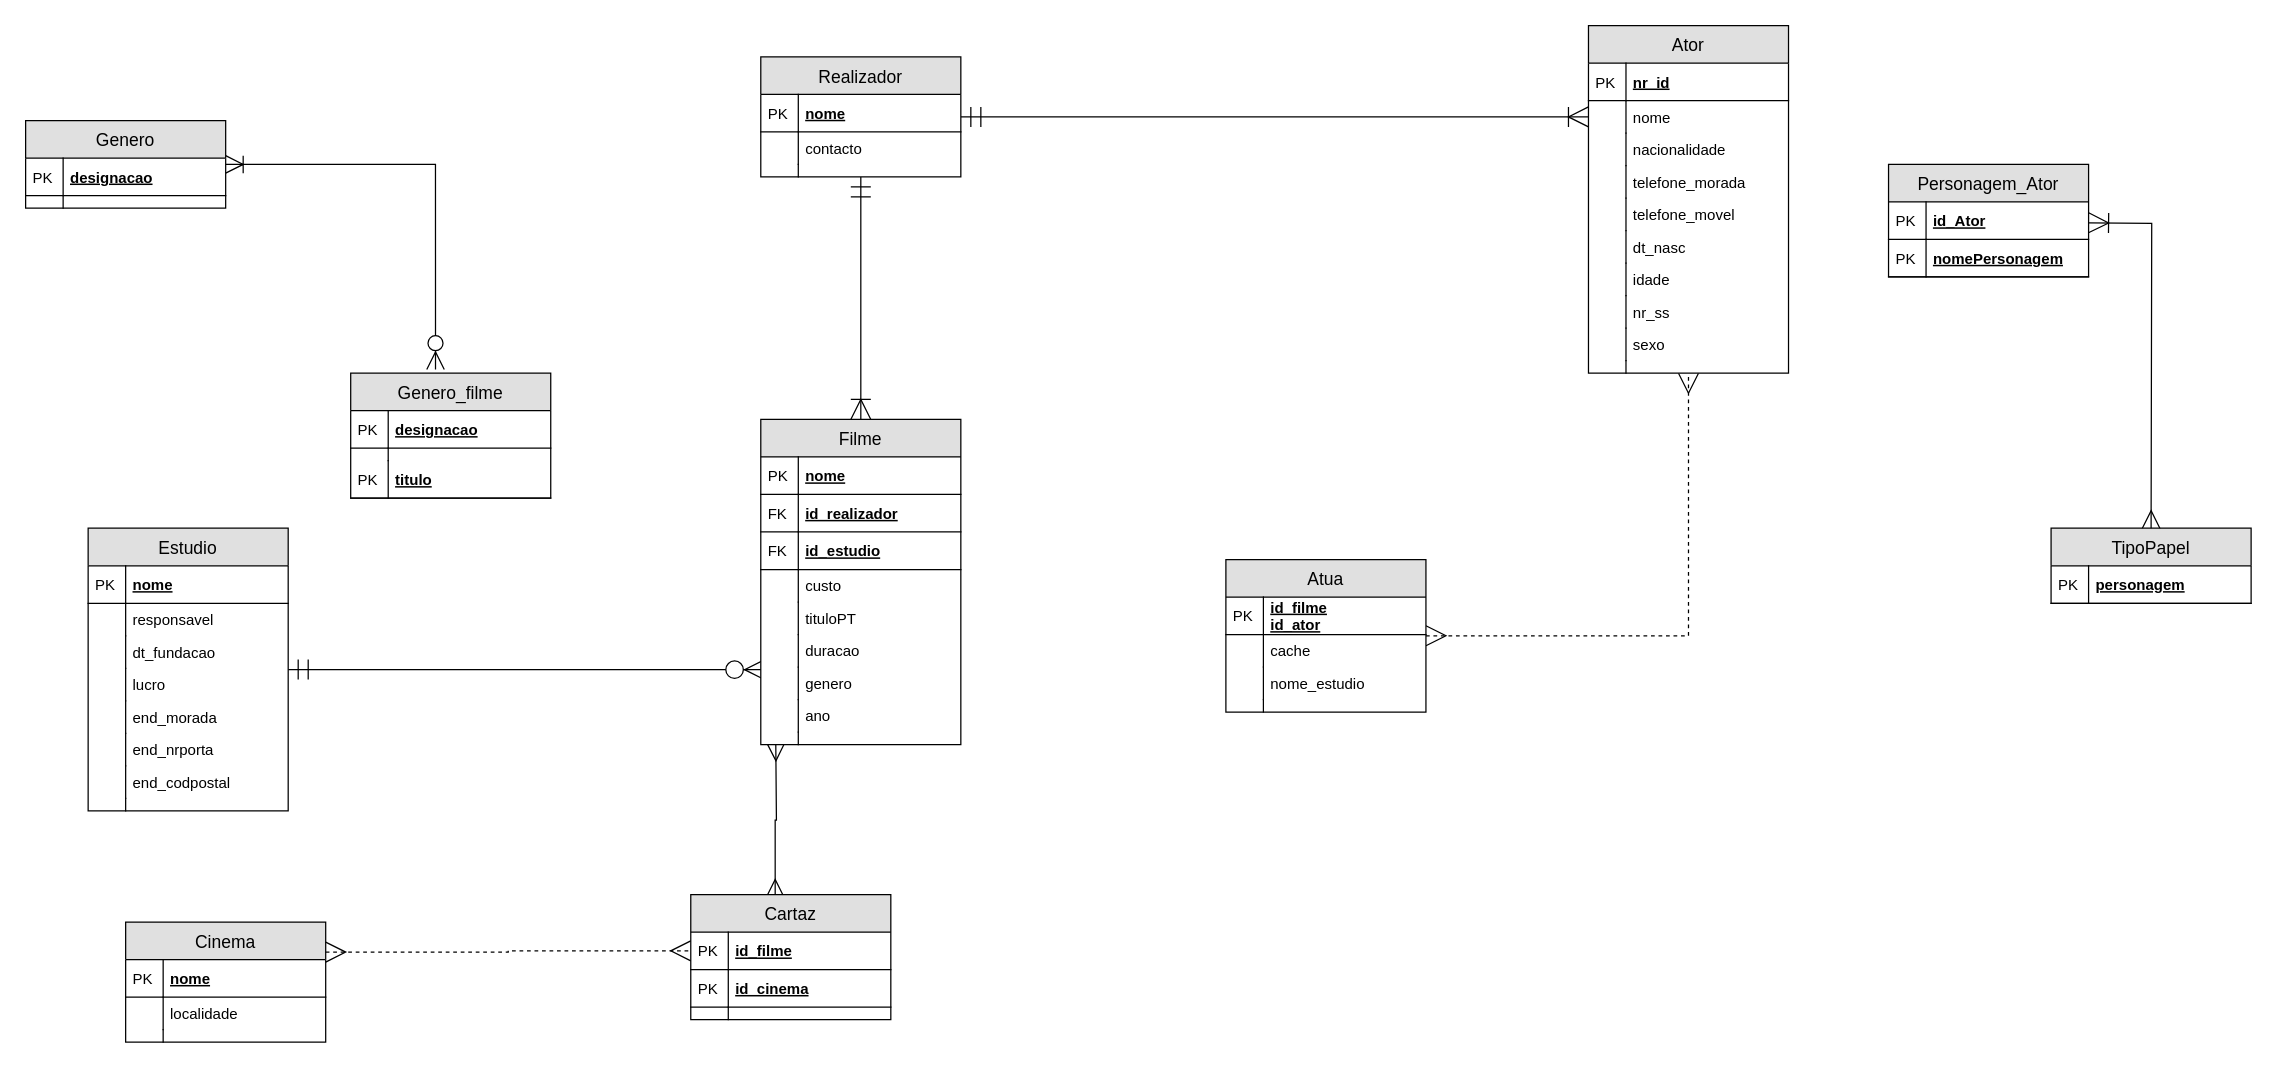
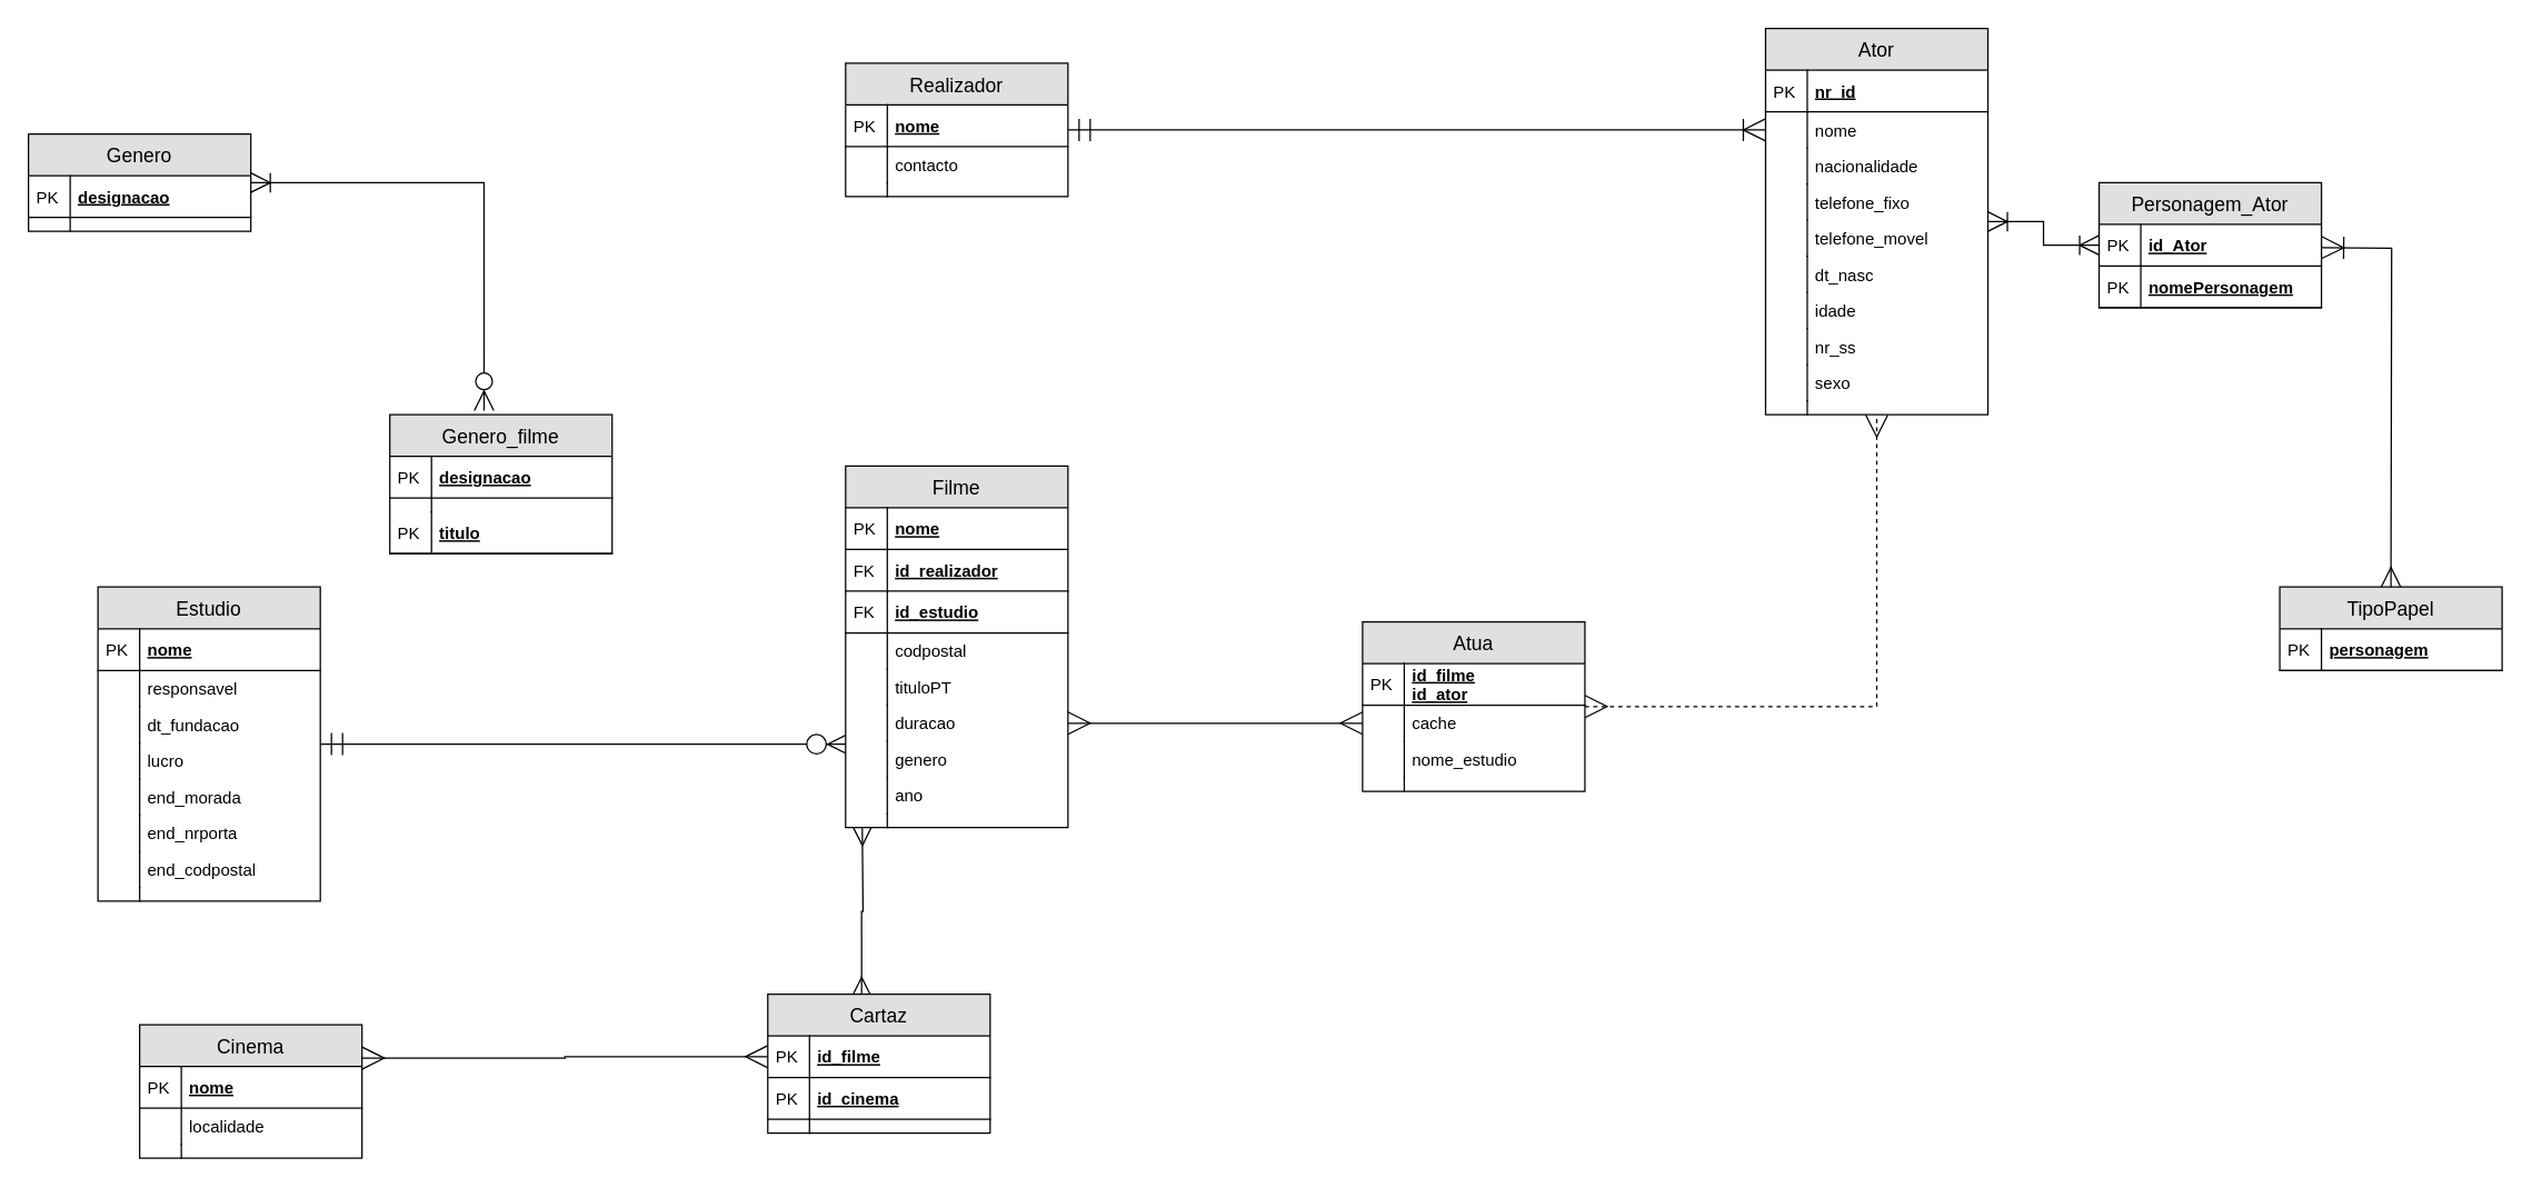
- <mxCell id="49" value="telefone_morada" style="shape=partialRectangle;top=0;left=0;right=0;bottom=0;align=left;verticalAlign=top;fillColor=none;spacingLeft=34;spacingRight=4;overflow=hidden;rotatable=0;points=[[0,0.5],[1,0.5]];portConstraint=eastwest;dropTarget=0;fontSize=12;" parent="42" vertex="1"><mxGeometry y="112" width="160" height="26" as="geometry" /></mxCell>
+ <mxCell id="49" value="telefone_fixo" style="shape=partialRectangle;top=0;left=0;right=0;bottom=0;align=left;verticalAlign=top;fillColor=none;spacingLeft=34;spacingRight=4;overflow=hidden;rotatable=0;points=[[0,0.5],[1,0.5]];portConstraint=eastwest;dropTarget=0;fontSize=12;" parent="42" vertex="1"><mxGeometry y="112" width="160" height="26" as="geometry" /></mxCell>
+ <mxCell id="41" value="" style="edgeStyle=orthogonalEdgeStyle;rounded=0;orthogonalLoop=1;jettySize=auto;html=1;startArrow=ERoneToMany;startFill=0;startSize=12;endArrow=ERoneToMany;endFill=0;endSize=12;" parent="1" source="42" target="63" edge="1"><mxGeometry relative="1" as="geometry" /></mxCell>
- <mxCell id="81" value="" style="edgeStyle=orthogonalEdgeStyle;rounded=0;orthogonalLoop=1;jettySize=auto;html=1;entryX=0.5;entryY=0;entryDx=0;entryDy=0;endArrow=ERoneToMany;endFill=0;startArrow=ERmandOne;startFill=0;endSize=14;startSize=14;" parent="1" source="83" target="21" edge="1"><mxGeometry relative="1" as="geometry"><mxPoint x="690" y="281" as="targetPoint" /></mxGeometry></mxCell>
- <mxCell id="28" value="custo" style="shape=partialRectangle;top=0;left=0;right=0;bottom=0;align=left;verticalAlign=top;fillColor=none;spacingLeft=34;spacingRight=4;overflow=hidden;rotatable=0;points=[[0,0.5],[1,0.5]];portConstraint=eastwest;dropTarget=0;fontSize=12;" parent="21" vertex="1"><mxGeometry y="120" width="160" height="26" as="geometry" /></mxCell>
+ <mxCell id="28" value="codpostal" style="shape=partialRectangle;top=0;left=0;right=0;bottom=0;align=left;verticalAlign=top;fillColor=none;spacingLeft=34;spacingRight=4;overflow=hidden;rotatable=0;points=[[0,0.5],[1,0.5]];portConstraint=eastwest;dropTarget=0;fontSize=12;" parent="21" vertex="1"><mxGeometry y="120" width="160" height="26" as="geometry" /></mxCell>
+ <mxCell id="71" value="" style="edgeStyle=orthogonalEdgeStyle;rounded=0;orthogonalLoop=1;jettySize=auto;html=1;exitX=1;exitY=0.5;exitDx=0;exitDy=0;entryX=0;entryY=0.5;entryDx=0;entryDy=0;endArrow=ERmany;endFill=0;startArrow=ERmany;startFill=0;endSize=14;startSize=14;" parent="1" source="32" target="75" edge="1"><mxGeometry relative="1" as="geometry"><mxPoint x="920" y="691.5" as="sourcePoint" /><mxPoint x="900.5" y="446.5" as="targetPoint" /></mxGeometry></mxCell>
- <mxCell id="97" value="" style="edgeStyle=orthogonalEdgeStyle;rounded=0;orthogonalLoop=1;jettySize=auto;html=1;exitX=1;exitY=0.25;exitDx=0;exitDy=0;endArrow=ERmany;endFill=0;startArrow=ERmany;startFill=0;endSize=14;startSize=14;entryX=0;entryY=0.5;entryDx=0;entryDy=0;dashed=1;" parent="1" source="90" target="100" edge="1"><mxGeometry relative="1" as="geometry"><mxPoint x="680" y="765" as="targetPoint" /></mxGeometry></mxCell>
+ <mxCell id="97" value="" style="edgeStyle=orthogonalEdgeStyle;rounded=0;orthogonalLoop=1;jettySize=auto;html=1;exitX=1;exitY=0.25;exitDx=0;exitDy=0;endArrow=ERmany;endFill=0;startArrow=ERmany;startFill=0;endSize=14;startSize=14;entryX=0;entryY=0.5;entryDx=0;entryDy=0;" parent="1" source="90" target="100" edge="1"><mxGeometry relative="1" as="geometry"><mxPoint x="680" y="765" as="targetPoint" /></mxGeometry></mxCell>
